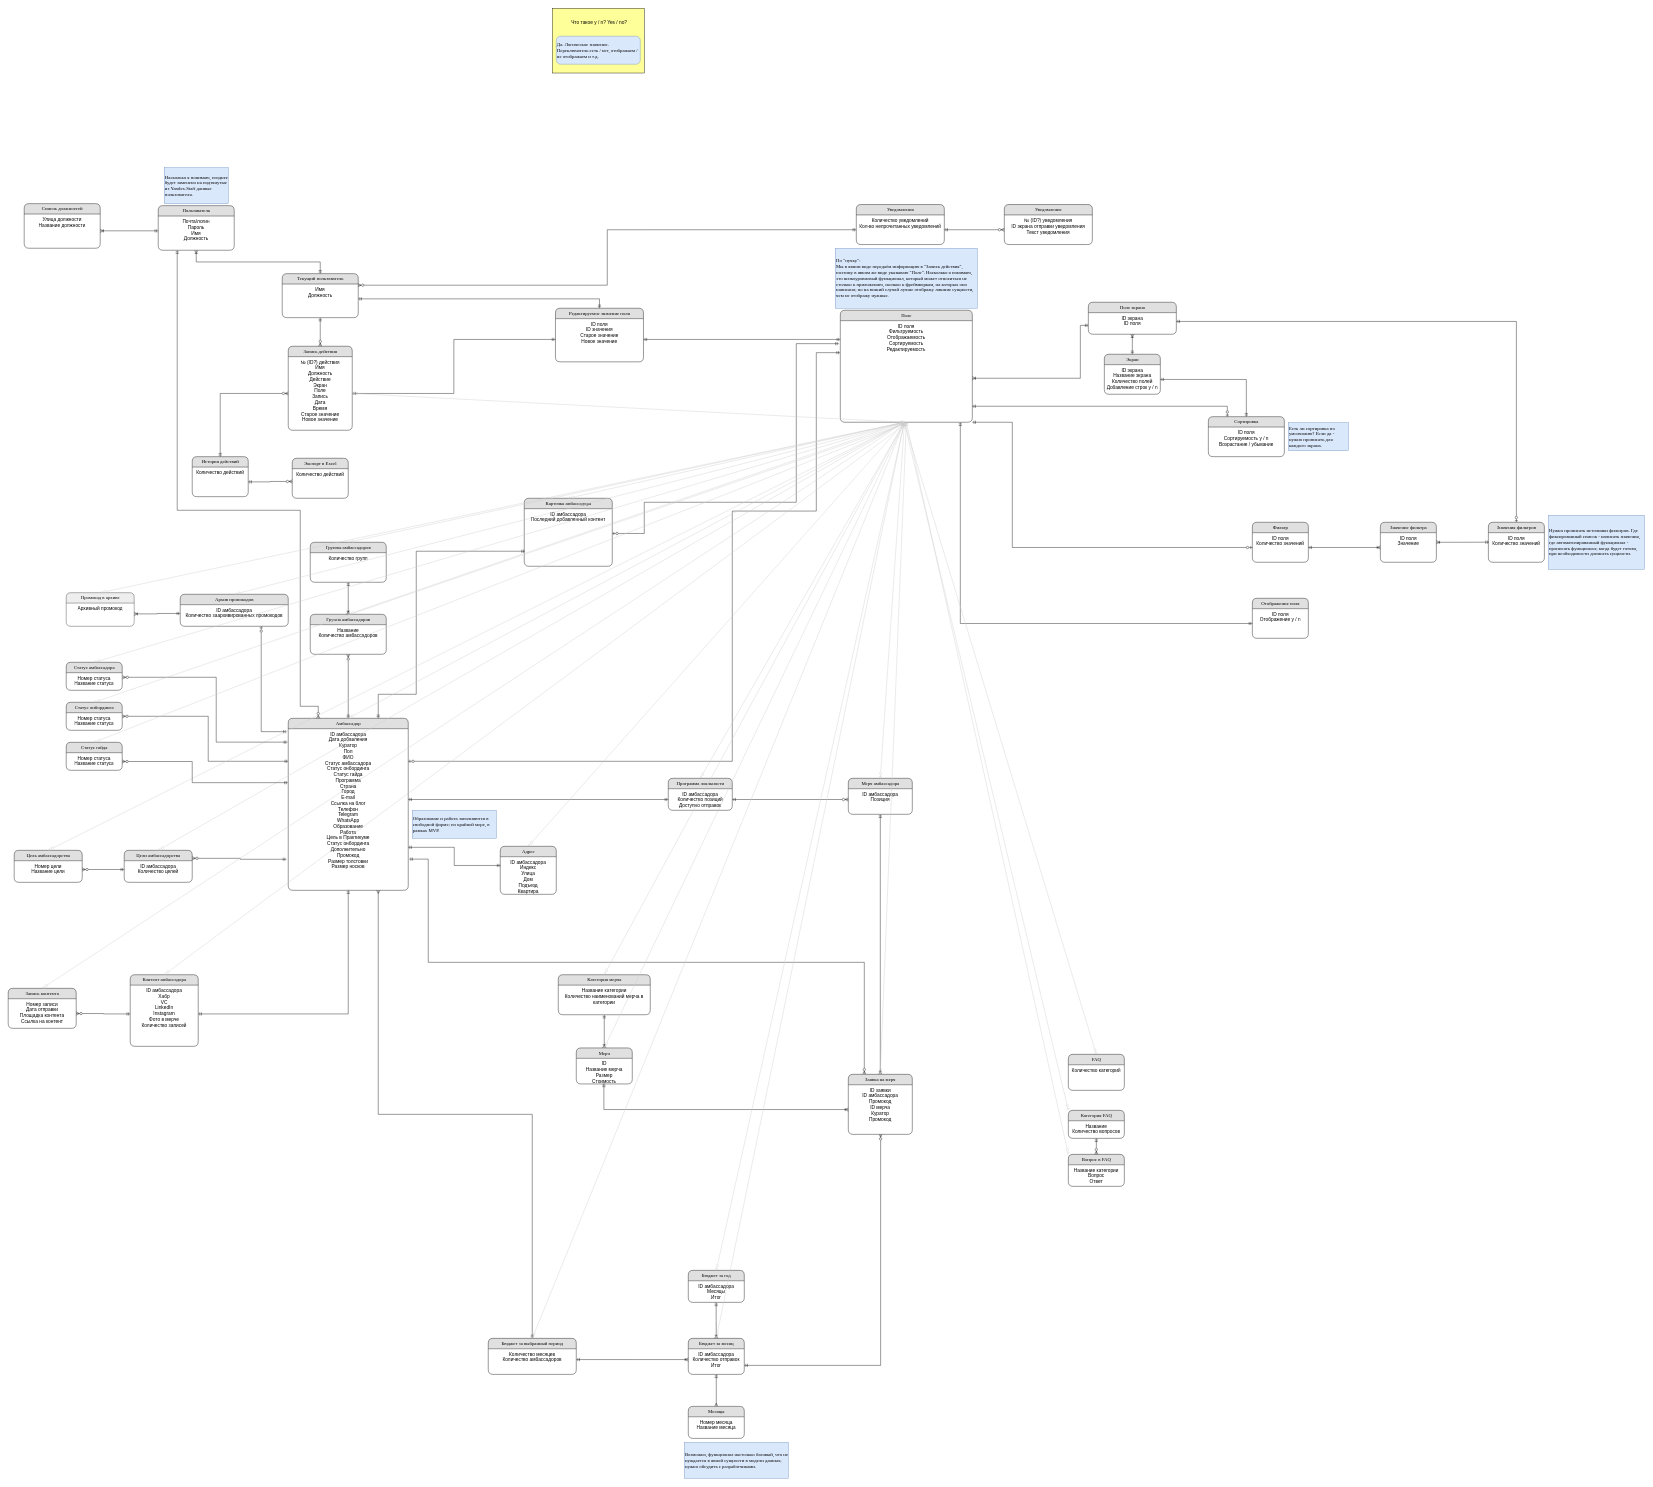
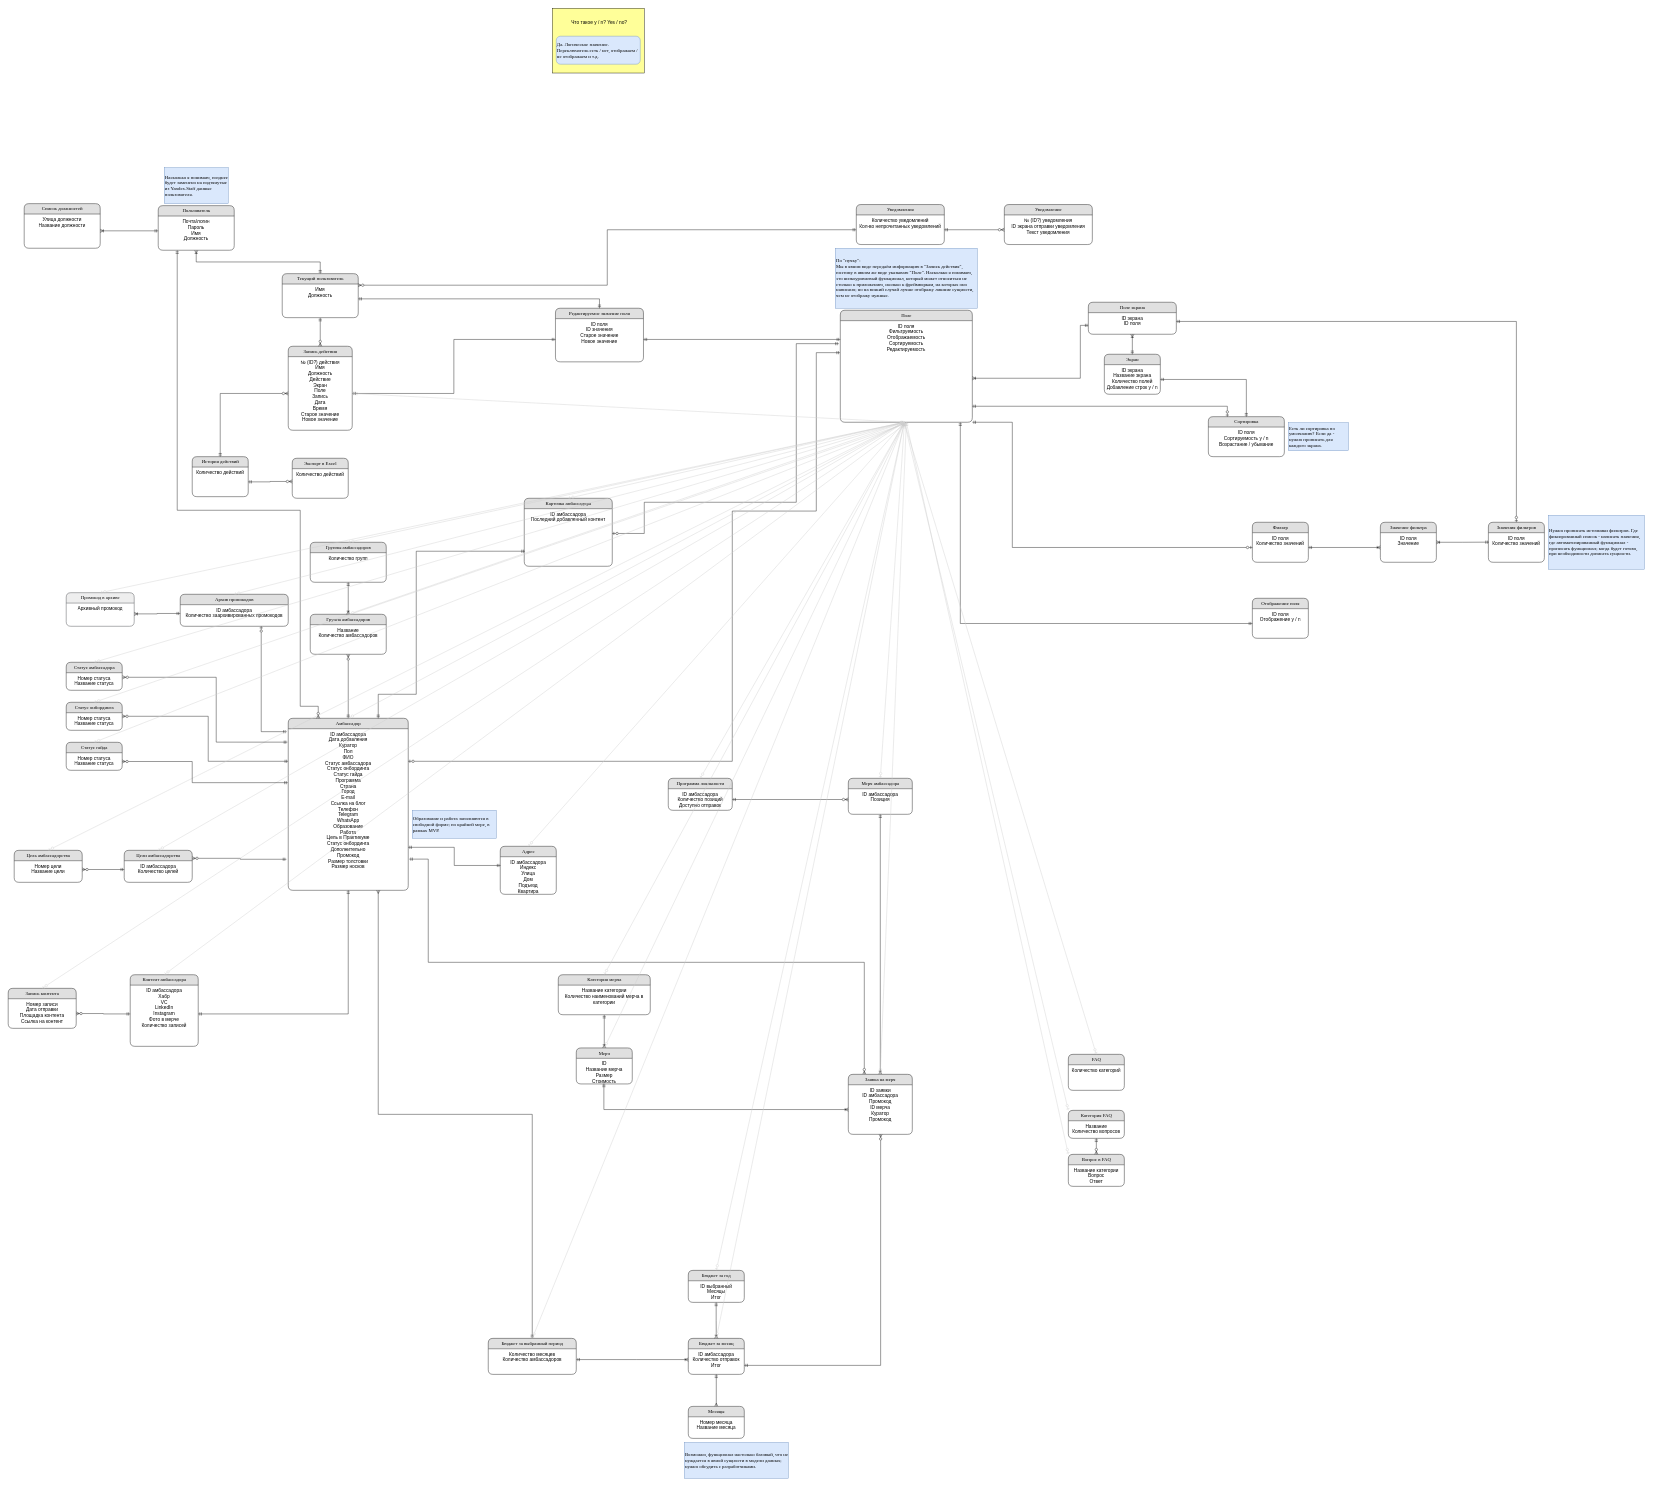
- <mxCell id="45" style="edgeStyle=orthogonalEdgeStyle;rounded=0;orthogonalLoop=1;jettySize=auto;html=1;exitX=0;exitY=0.5;exitDx=0;exitDy=0;entryX=1;entryY=0.5;entryDx=0;entryDy=0;endArrow=ERmandOne;endFill=0;startArrow=ERmandOne;startFill=0;" edge="1" parent="1" source="41" target="5"><mxGeometry relative="1" as="geometry" /></mxCell>
- <mxCell id="19" value="&lt;div&gt;ID амбассадора&lt;/div&gt;&lt;div&gt;Месяцы&lt;br&gt;&lt;/div&gt;&lt;div&gt;Итог&lt;br&gt;&lt;/div&gt;&lt;div&gt;&lt;br&gt;&lt;/div&gt;" style="text;html=1;strokeColor=none;fillColor=none;spacingLeft=4;spacingRight=4;whiteSpace=wrap;overflow=hidden;rotatable=0;points=[[0,0.5],[1,0.5]];portConstraint=eastwest;align=center;" vertex="1" parent="1"><mxGeometry x="1720" y="3201" width="140" height="54" as="geometry" /></mxCell>
+ <mxCell id="19" value="&lt;div&gt;ID выбранный&lt;/div&gt;&lt;div&gt;Месяцы&lt;br&gt;&lt;/div&gt;&lt;div&gt;Итог&lt;br&gt;&lt;/div&gt;&lt;div&gt;&lt;br&gt;&lt;/div&gt;" style="text;html=1;strokeColor=none;fillColor=none;spacingLeft=4;spacingRight=4;whiteSpace=wrap;overflow=hidden;rotatable=0;points=[[0,0.5],[1,0.5]];portConstraint=eastwest;align=center;" vertex="1" parent="1"><mxGeometry x="1720" y="3201" width="140" height="54" as="geometry" /></mxCell>
